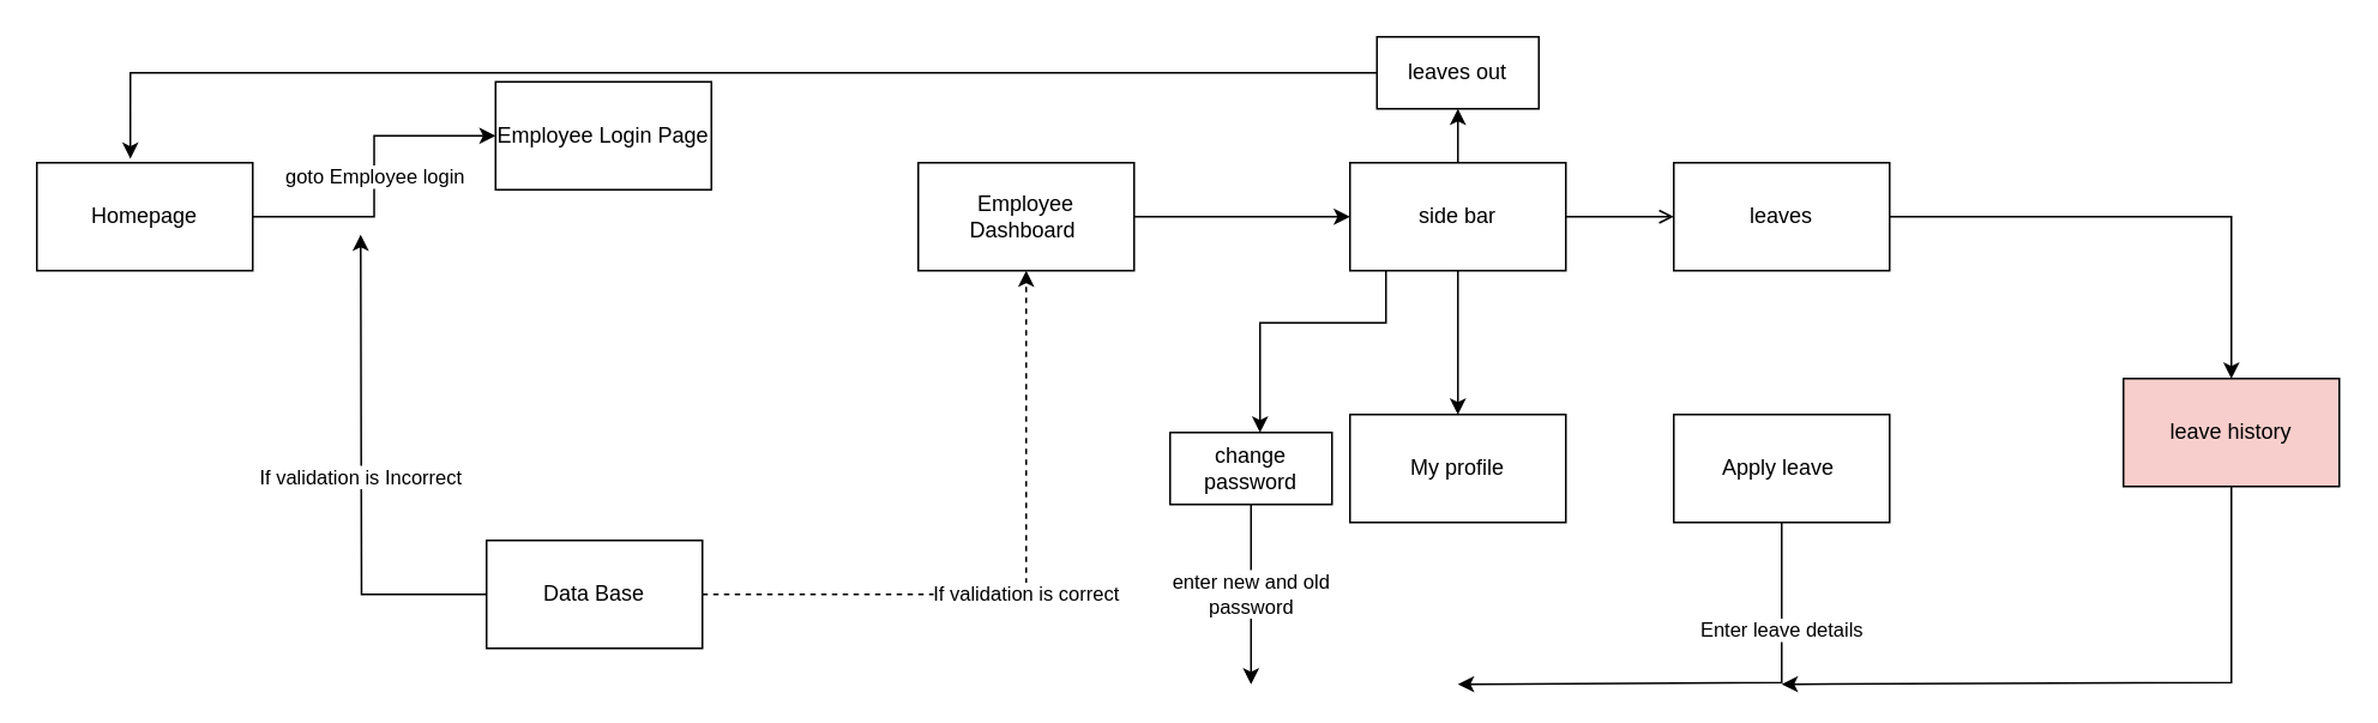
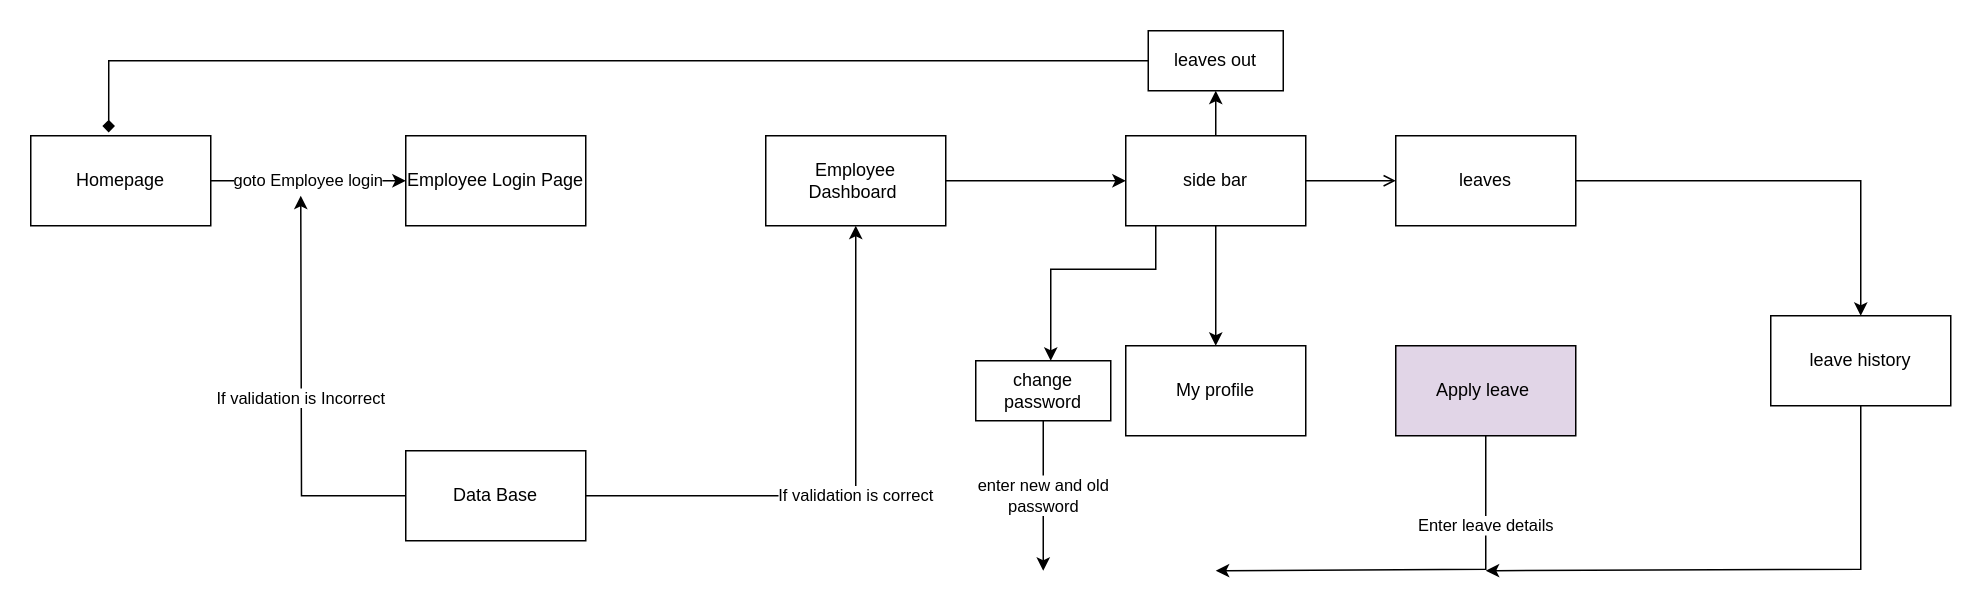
- <mxCell id="4" value="Employee Login Page" style="rounded=0;whiteSpace=wrap;html=1;" vertex="1" parent="1"><mxGeometry x="275" y="45" width="120" height="60" as="geometry" /></mxCell>
+ <mxCell id="4" value="Employee Login Page" style="rounded=0;whiteSpace=wrap;html=1;" vertex="1" parent="1"><mxGeometry x="270" y="90" width="120" height="60" as="geometry" /></mxCell>
- <mxCell id="14" style="edgeStyle=orthogonalEdgeStyle;rounded=0;orthogonalLoop=1;jettySize=auto;html=1;entryX=0.433;entryY=-0.037;entryDx=0;entryDy=0;entryPerimeter=0;" edge="1" parent="1" source="15" target="3"><mxGeometry relative="1" as="geometry"><mxPoint x="200" y="120" as="targetPoint" /><Array as="points"><mxPoint x="72" y="40" /></Array></mxGeometry></mxCell>
+ <mxCell id="14" style="edgeStyle=orthogonalEdgeStyle;rounded=0;orthogonalLoop=1;jettySize=auto;html=1;entryX=0.433;entryY=-0.037;entryDx=0;entryDy=0;entryPerimeter=0;endArrow=diamond;" edge="1" parent="1" source="15" target="3"><mxGeometry relative="1" as="geometry"><mxPoint x="200" y="120" as="targetPoint" /><Array as="points"><mxPoint x="72" y="40" /></Array></mxGeometry></mxCell>
- <mxCell id="7" value="If validation is correct" style="edgeStyle=orthogonalEdgeStyle;rounded=0;orthogonalLoop=1;jettySize=auto;html=1;entryX=0.5;entryY=1;entryDx=0;entryDy=0;dashed=1;" edge="1" parent="1" source="9" target="6"><mxGeometry relative="1" as="geometry" /></mxCell>
+ <mxCell id="7" value="If validation is correct" style="edgeStyle=orthogonalEdgeStyle;rounded=0;orthogonalLoop=1;jettySize=auto;html=1;entryX=0.5;entryY=1;entryDx=0;entryDy=0;" edge="1" parent="1" source="9" target="6"><mxGeometry relative="1" as="geometry" /></mxCell>
- <mxCell id="25" value="leave history" style="rounded=0;whiteSpace=wrap;html=1;fillColor=#f8cecc;" vertex="1" parent="1"><mxGeometry x="1180" y="210" width="120" height="60" as="geometry" /></mxCell>
+ <mxCell id="25" value="leave history" style="rounded=0;whiteSpace=wrap;html=1;" vertex="1" parent="1"><mxGeometry x="1180" y="210" width="120" height="60" as="geometry" /></mxCell>
- <mxCell id="23" value="Apply leave&amp;nbsp;" style="rounded=0;whiteSpace=wrap;html=1;" vertex="1" parent="1"><mxGeometry x="930" y="230" width="120" height="60" as="geometry" /></mxCell>
+ <mxCell id="23" value="Apply leave&amp;nbsp;" style="rounded=0;whiteSpace=wrap;html=1;fillColor=#e1d5e7;" vertex="1" parent="1"><mxGeometry x="930" y="230" width="120" height="60" as="geometry" /></mxCell>
